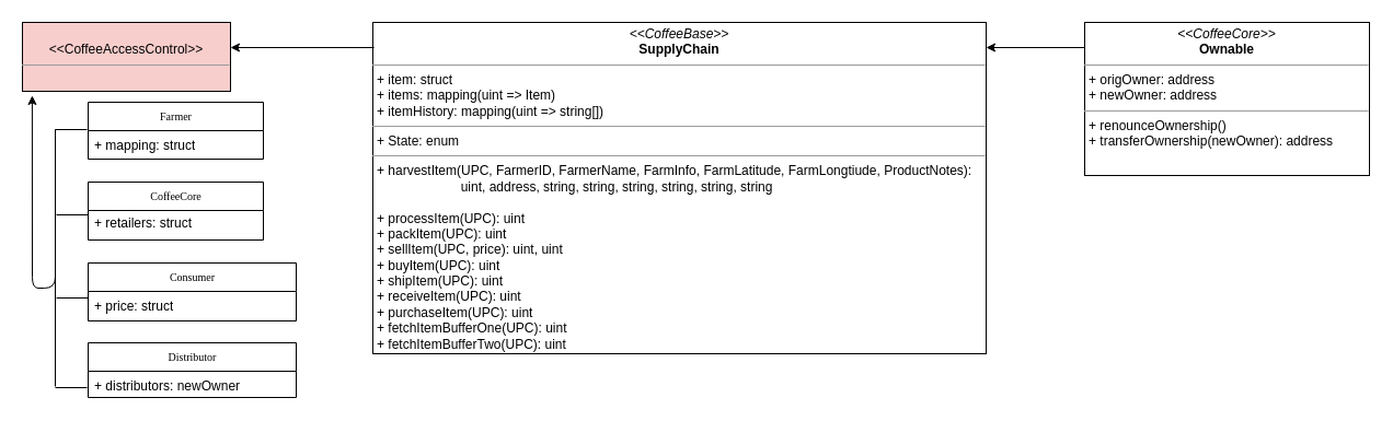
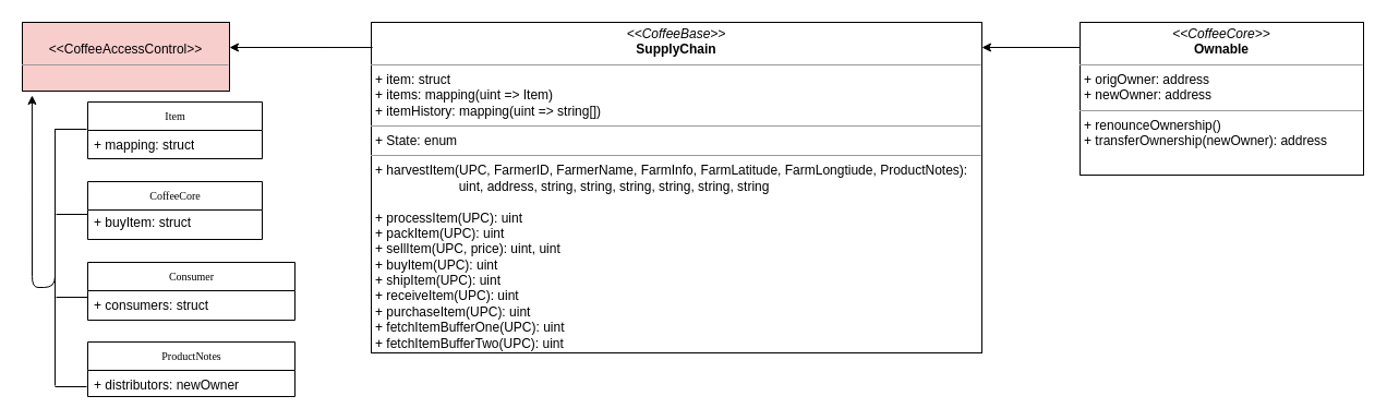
- <mxCell id="12" value="Farmer" style="swimlane;html=1;fontStyle=0;childLayout=stackLayout;horizontal=1;startSize=26;fillColor=none;horizontalStack=0;resizeParent=1;resizeLast=0;collapsible=1;marginBottom=0;swimlaneFillColor=#ffffff;rounded=0;shadow=0;comic=0;labelBackgroundColor=none;strokeWidth=1;fontFamily=Verdana;fontSize=10;align=center;" parent="1" vertex="1"><mxGeometry x="80" y="93" width="160" height="52" as="geometry" /></mxCell>
+ <mxCell id="12" value="Item" style="swimlane;html=1;fontStyle=0;childLayout=stackLayout;horizontal=1;startSize=26;fillColor=none;horizontalStack=0;resizeParent=1;resizeLast=0;collapsible=1;marginBottom=0;swimlaneFillColor=#ffffff;rounded=0;shadow=0;comic=0;labelBackgroundColor=none;strokeWidth=1;fontFamily=Verdana;fontSize=10;align=center;" parent="1" vertex="1"><mxGeometry x="80" y="93" width="160" height="52" as="geometry" /></mxCell>
- <mxCell id="10" value="+ retailers: struct" style="text;html=1;strokeColor=none;fillColor=none;align=left;verticalAlign=top;spacingLeft=4;spacingRight=4;whiteSpace=wrap;overflow=hidden;rotatable=0;points=[[0,0.5],[1,0.5]];portConstraint=eastwest;" vertex="1" parent="1"><mxGeometry x="80" y="190" width="160" height="26" as="geometry" /></mxCell>
+ <mxCell id="10" value="+ buyItem: struct" style="text;html=1;strokeColor=none;fillColor=none;align=left;verticalAlign=top;spacingLeft=4;spacingRight=4;whiteSpace=wrap;overflow=hidden;rotatable=0;points=[[0,0.5],[1,0.5]];portConstraint=eastwest;" vertex="1" parent="1"><mxGeometry x="80" y="190" width="160" height="26" as="geometry" /></mxCell>
- <mxCell id="6" value="+ price: struct" style="text;html=1;strokeColor=none;fillColor=none;align=left;verticalAlign=top;spacingLeft=4;spacingRight=4;whiteSpace=wrap;overflow=hidden;rotatable=0;points=[[0,0.5],[1,0.5]];portConstraint=eastwest;" vertex="1" parent="5"><mxGeometry y="26" width="190" height="26" as="geometry" /></mxCell>
+ <mxCell id="6" value="+ consumers: struct" style="text;html=1;strokeColor=none;fillColor=none;align=left;verticalAlign=top;spacingLeft=4;spacingRight=4;whiteSpace=wrap;overflow=hidden;rotatable=0;points=[[0,0.5],[1,0.5]];portConstraint=eastwest;" vertex="1" parent="5"><mxGeometry y="26" width="190" height="26" as="geometry" /></mxCell>
- <mxCell id="7" value="Distributor" style="swimlane;html=1;fontStyle=0;childLayout=stackLayout;horizontal=1;startSize=26;fillColor=none;horizontalStack=0;resizeParent=1;resizeLast=0;collapsible=1;marginBottom=0;swimlaneFillColor=#ffffff;rounded=0;shadow=0;comic=0;labelBackgroundColor=none;strokeWidth=1;fontFamily=Verdana;fontSize=10;align=center;" parent="1" vertex="1"><mxGeometry x="80" y="313" width="190" height="50" as="geometry" /></mxCell>
+ <mxCell id="7" value="ProductNotes" style="swimlane;html=1;fontStyle=0;childLayout=stackLayout;horizontal=1;startSize=26;fillColor=none;horizontalStack=0;resizeParent=1;resizeLast=0;collapsible=1;marginBottom=0;swimlaneFillColor=#ffffff;rounded=0;shadow=0;comic=0;labelBackgroundColor=none;strokeWidth=1;fontFamily=Verdana;fontSize=10;align=center;" parent="1" vertex="1"><mxGeometry x="80" y="313" width="190" height="50" as="geometry" /></mxCell>
